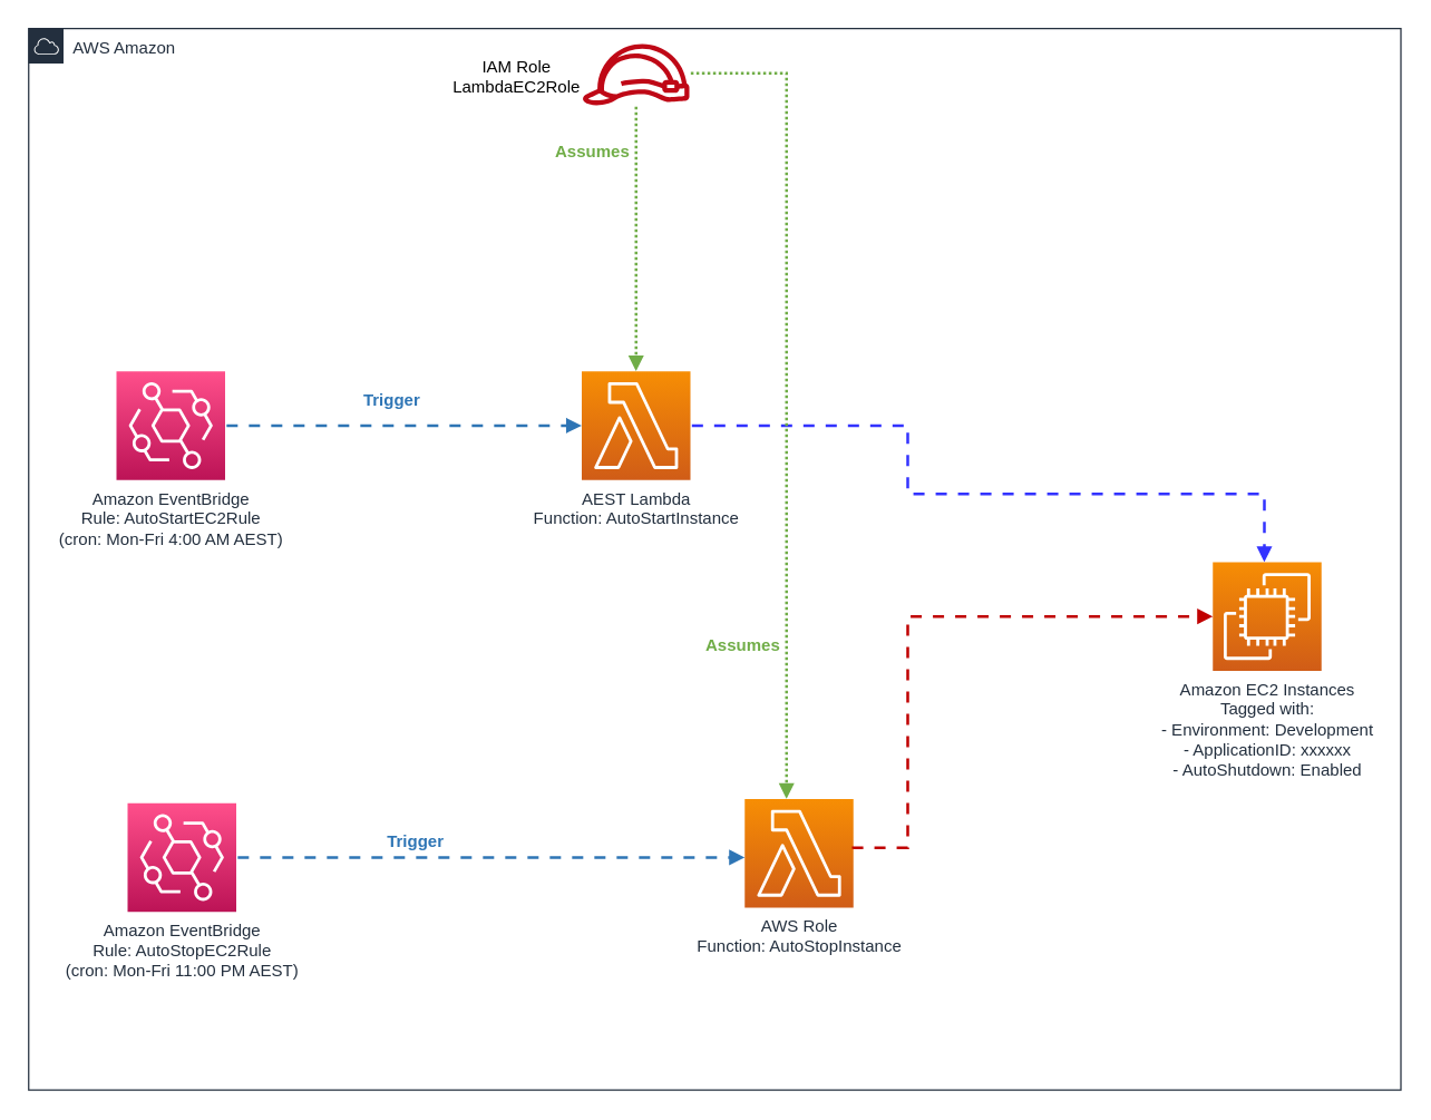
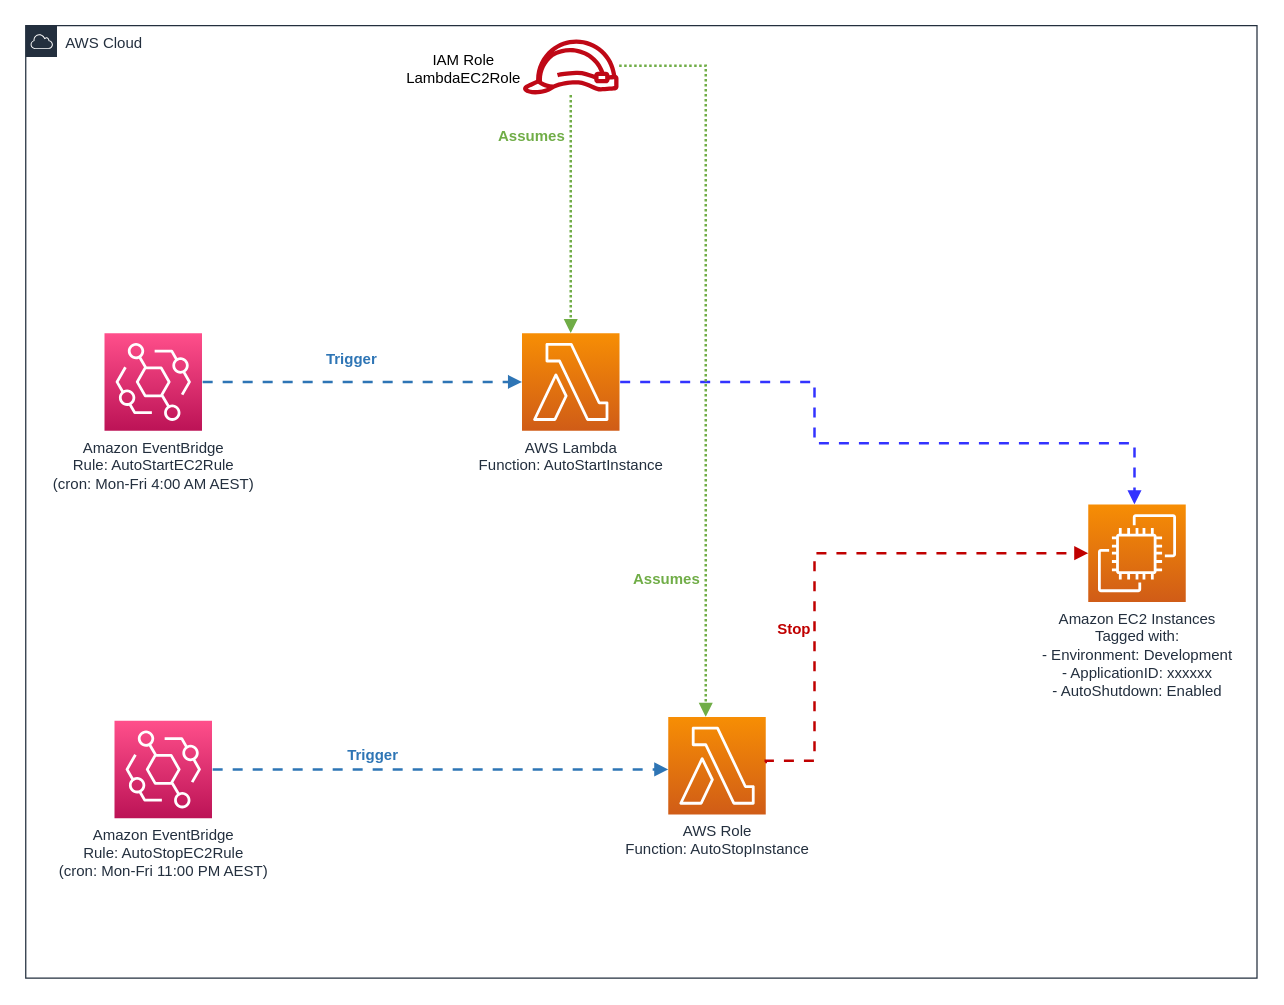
- <mxCell id="2" value="AWS Amazon" style="points=[[0,0],[0.25,0],[0.5,0],[0.75,0],[1,0],[1,0.25],[1,0.5],[1,0.75],[1,1],[0.75,1],[0.5,1],[0.25,1],[0,1],[0,0.75],[0,0.5],[0,0.25]];outlineConnect=0;gradientColor=none;html=1;whiteSpace=wrap;fontSize=12;fontStyle=0;container=1;pointerEvents=0;collapsible=0;recursiveResize=0;shape=mxgraph.aws4.group;grIcon=mxgraph.aws4.group_aws_cloud;strokeColor=#232F3E;fillColor=none;verticalAlign=top;align=left;spacingLeft=30;fontColor=#232F3E;dashed=0;" parent="1" vertex="1"><mxGeometry x="20" y="20" width="985" height="762" as="geometry" /></mxCell>
+ <mxCell id="2" value="AWS Cloud" style="points=[[0,0],[0.25,0],[0.5,0],[0.75,0],[1,0],[1,0.25],[1,0.5],[1,0.75],[1,1],[0.75,1],[0.5,1],[0.25,1],[0,1],[0,0.75],[0,0.5],[0,0.25]];outlineConnect=0;gradientColor=none;html=1;whiteSpace=wrap;fontSize=12;fontStyle=0;container=1;pointerEvents=0;collapsible=0;recursiveResize=0;shape=mxgraph.aws4.group;grIcon=mxgraph.aws4.group_aws_cloud;strokeColor=#232F3E;fillColor=none;verticalAlign=top;align=left;spacingLeft=30;fontColor=#232F3E;dashed=0;" parent="1" vertex="1"><mxGeometry x="20" y="20" width="985" height="762" as="geometry" /></mxCell>
- <mxCell id="10" value="AEST Lambda&lt;br&gt;Function: AutoStartInstance&lt;div&gt;&lt;br&gt;&lt;/div&gt;" style="sketch=0;points=[[0,0,0],[0.25,0,0],[0.5,0,0],[0.75,0,0],[1,0,0],[0,1,0],[0.25,1,0],[0.5,1,0],[0.75,1,0],[1,1,0],[0,0.25,0],[0,0.5,0],[0,0.75,0],[1,0.25,0],[1,0.5,0],[1,0.75,0]];outlineConnect=0;fontColor=#232F3E;gradientColor=#F78E04;gradientDirection=north;fillColor=#D05C17;strokeColor=#ffffff;dashed=0;verticalLabelPosition=bottom;verticalAlign=top;align=center;html=1;fontSize=12;fontStyle=0;aspect=fixed;shape=mxgraph.aws4.resourceIcon;resIcon=mxgraph.aws4.lambda;" parent="2" vertex="1"><mxGeometry x="397" y="246" width="78" height="78" as="geometry" /></mxCell>
+ <mxCell id="10" value="AWS Lambda&lt;br&gt;Function: AutoStartInstance&lt;div&gt;&lt;br&gt;&lt;/div&gt;" style="sketch=0;points=[[0,0,0],[0.25,0,0],[0.5,0,0],[0.75,0,0],[1,0,0],[0,1,0],[0.25,1,0],[0.5,1,0],[0.75,1,0],[1,1,0],[0,0.25,0],[0,0.5,0],[0,0.75,0],[1,0.25,0],[1,0.5,0],[1,0.75,0]];outlineConnect=0;fontColor=#232F3E;gradientColor=#F78E04;gradientDirection=north;fillColor=#D05C17;strokeColor=#ffffff;dashed=0;verticalLabelPosition=bottom;verticalAlign=top;align=center;html=1;fontSize=12;fontStyle=0;aspect=fixed;shape=mxgraph.aws4.resourceIcon;resIcon=mxgraph.aws4.lambda;" parent="2" vertex="1"><mxGeometry x="397" y="246" width="78" height="78" as="geometry" /></mxCell>
+ <mxCell id="16" value="&lt;b&gt;Stop&lt;/b&gt;" style="text;html=1;strokeColor=none;fillColor=none;align=center;verticalAlign=middle;whiteSpace=wrap;rounded=0;fontSize=12;fontColor=#C00000;" parent="2" vertex="1"><mxGeometry x="585" y="468" width="60" height="30" as="geometry" /></mxCell>
